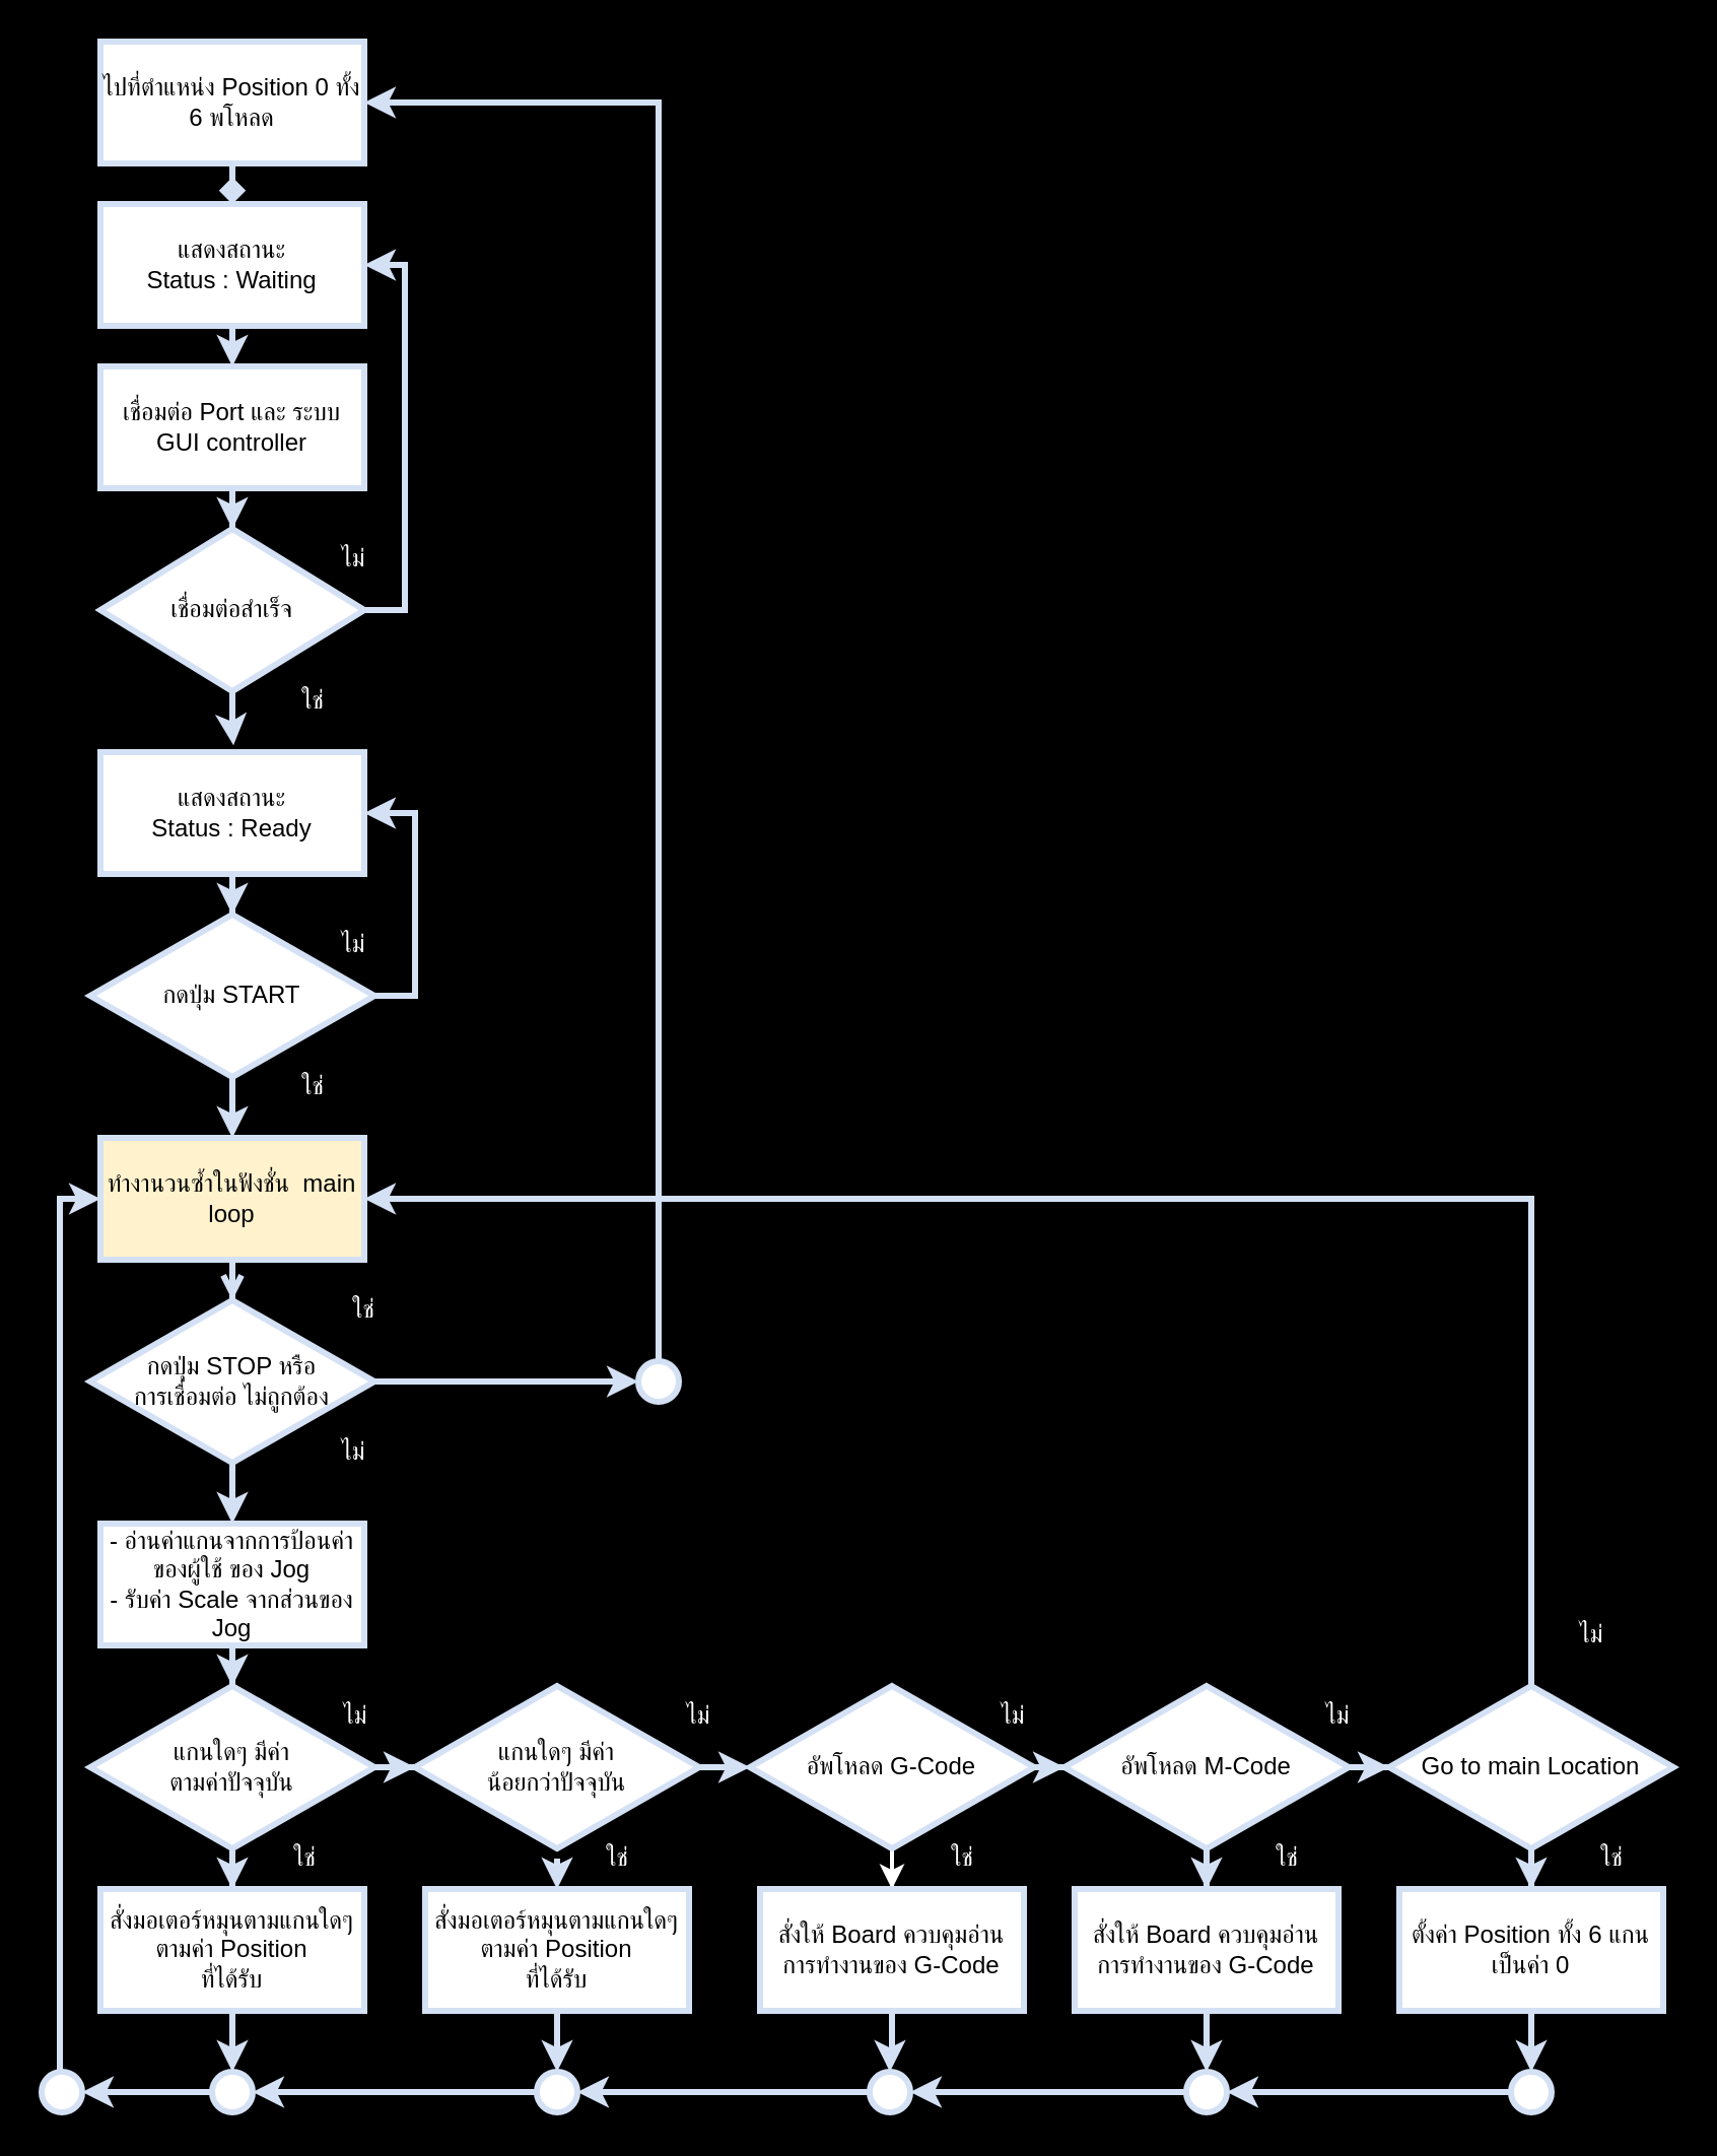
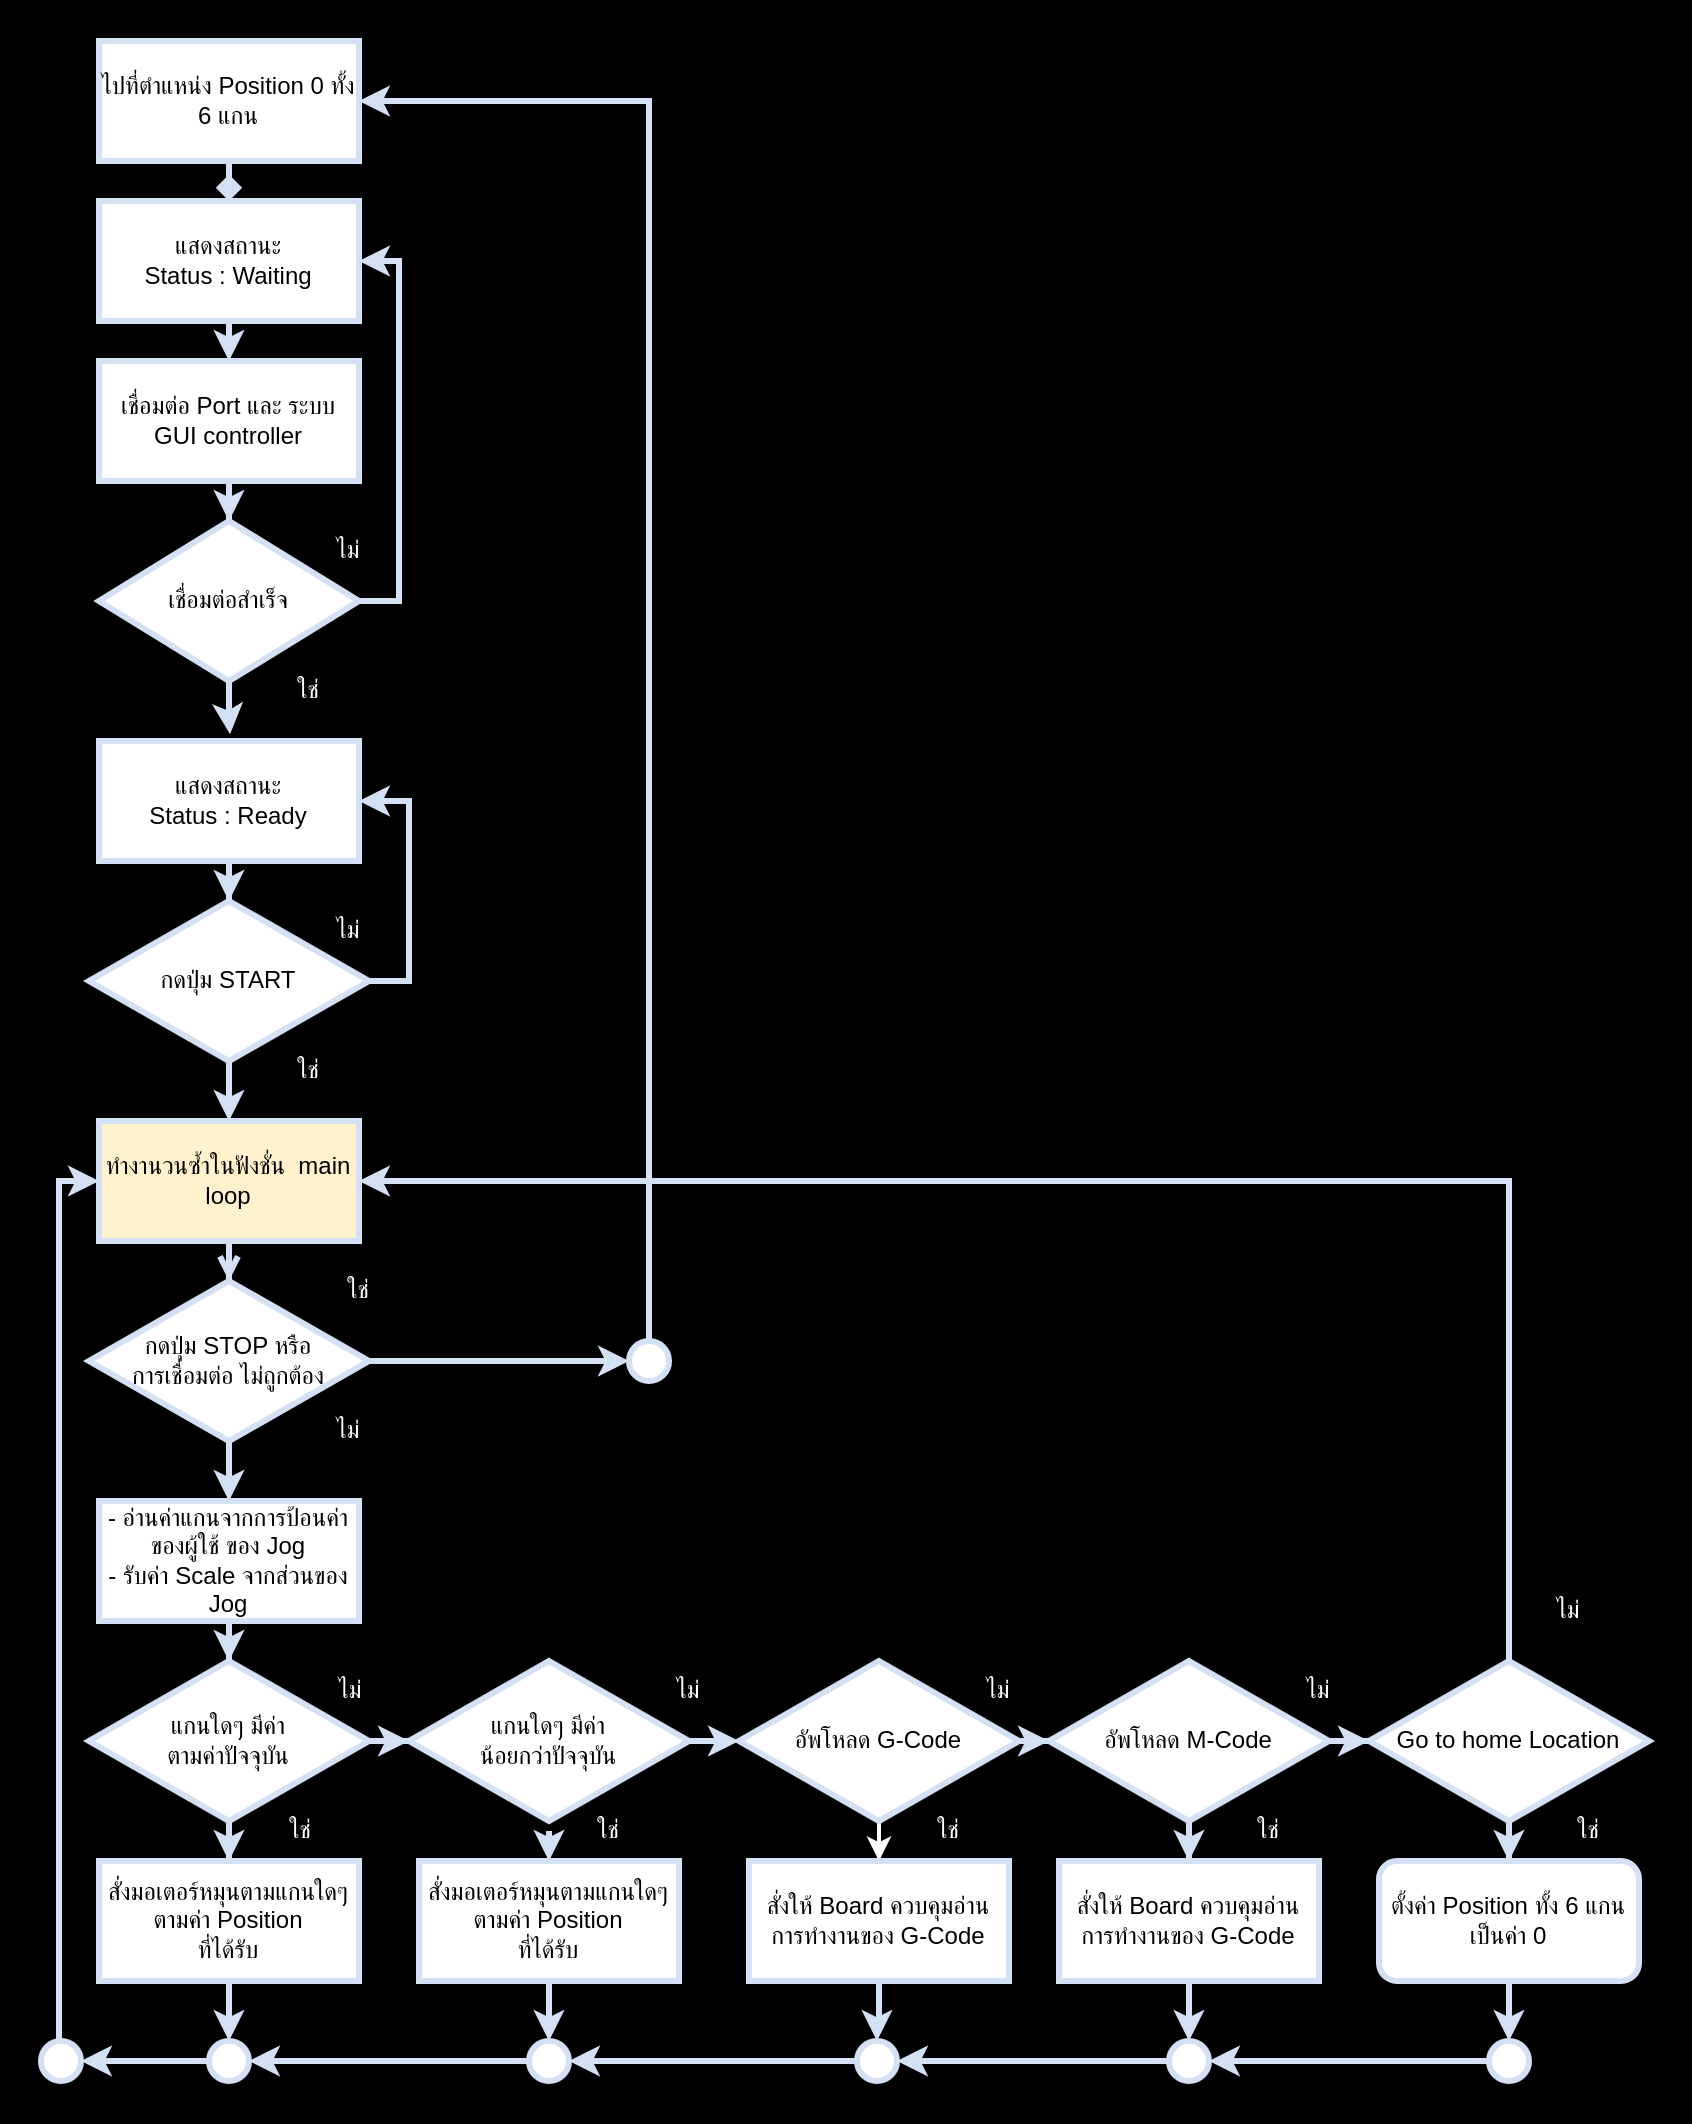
- <mxCell id="18" value="ไปที่ตำแหน่ง Position 0 ทั้ง 6 พโหลด" style="rounded=0;whiteSpace=wrap;html=1;strokeColor=#D4E1F5;strokeWidth=3;" vertex="1" parent="1"><mxGeometry x="49" y="20" width="130" height="60" as="geometry" /></mxCell>
+ <mxCell id="18" value="ไปที่ตำแหน่ง Position 0 ทั้ง 6 แกน" style="rounded=0;whiteSpace=wrap;html=1;strokeColor=#D4E1F5;strokeWidth=3;" vertex="1" parent="1"><mxGeometry x="49" y="20" width="130" height="60" as="geometry" /></mxCell>
- <mxCell id="41" value="Go to main Location" style="rhombus;whiteSpace=wrap;html=1;strokeColor=#D4E1F5;strokeWidth=3;" vertex="1" parent="1"><mxGeometry x="684" y="830" width="140" height="80" as="geometry" /></mxCell>
+ <mxCell id="41" value="Go to home Location" style="rhombus;whiteSpace=wrap;html=1;strokeColor=#D4E1F5;strokeWidth=3;" vertex="1" parent="1"><mxGeometry x="684" y="830" width="140" height="80" as="geometry" /></mxCell>
- <mxCell id="65" value="ตั้งค่า Position ทั้ง 6 แกน เป็นค่า 0" style="rounded=0;whiteSpace=wrap;html=1;strokeColor=#D4E1F5;strokeWidth=3;" vertex="1" parent="1"><mxGeometry x="689" y="930" width="130" height="60" as="geometry" /></mxCell>
+ <mxCell id="65" value="ตั้งค่า Position ทั้ง 6 แกน เป็นค่า 0" style="whiteSpace=wrap;html=1;strokeColor=#D4E1F5;strokeWidth=3;rounded=1;" vertex="1" parent="1"><mxGeometry x="689" y="930" width="130" height="60" as="geometry" /></mxCell>
